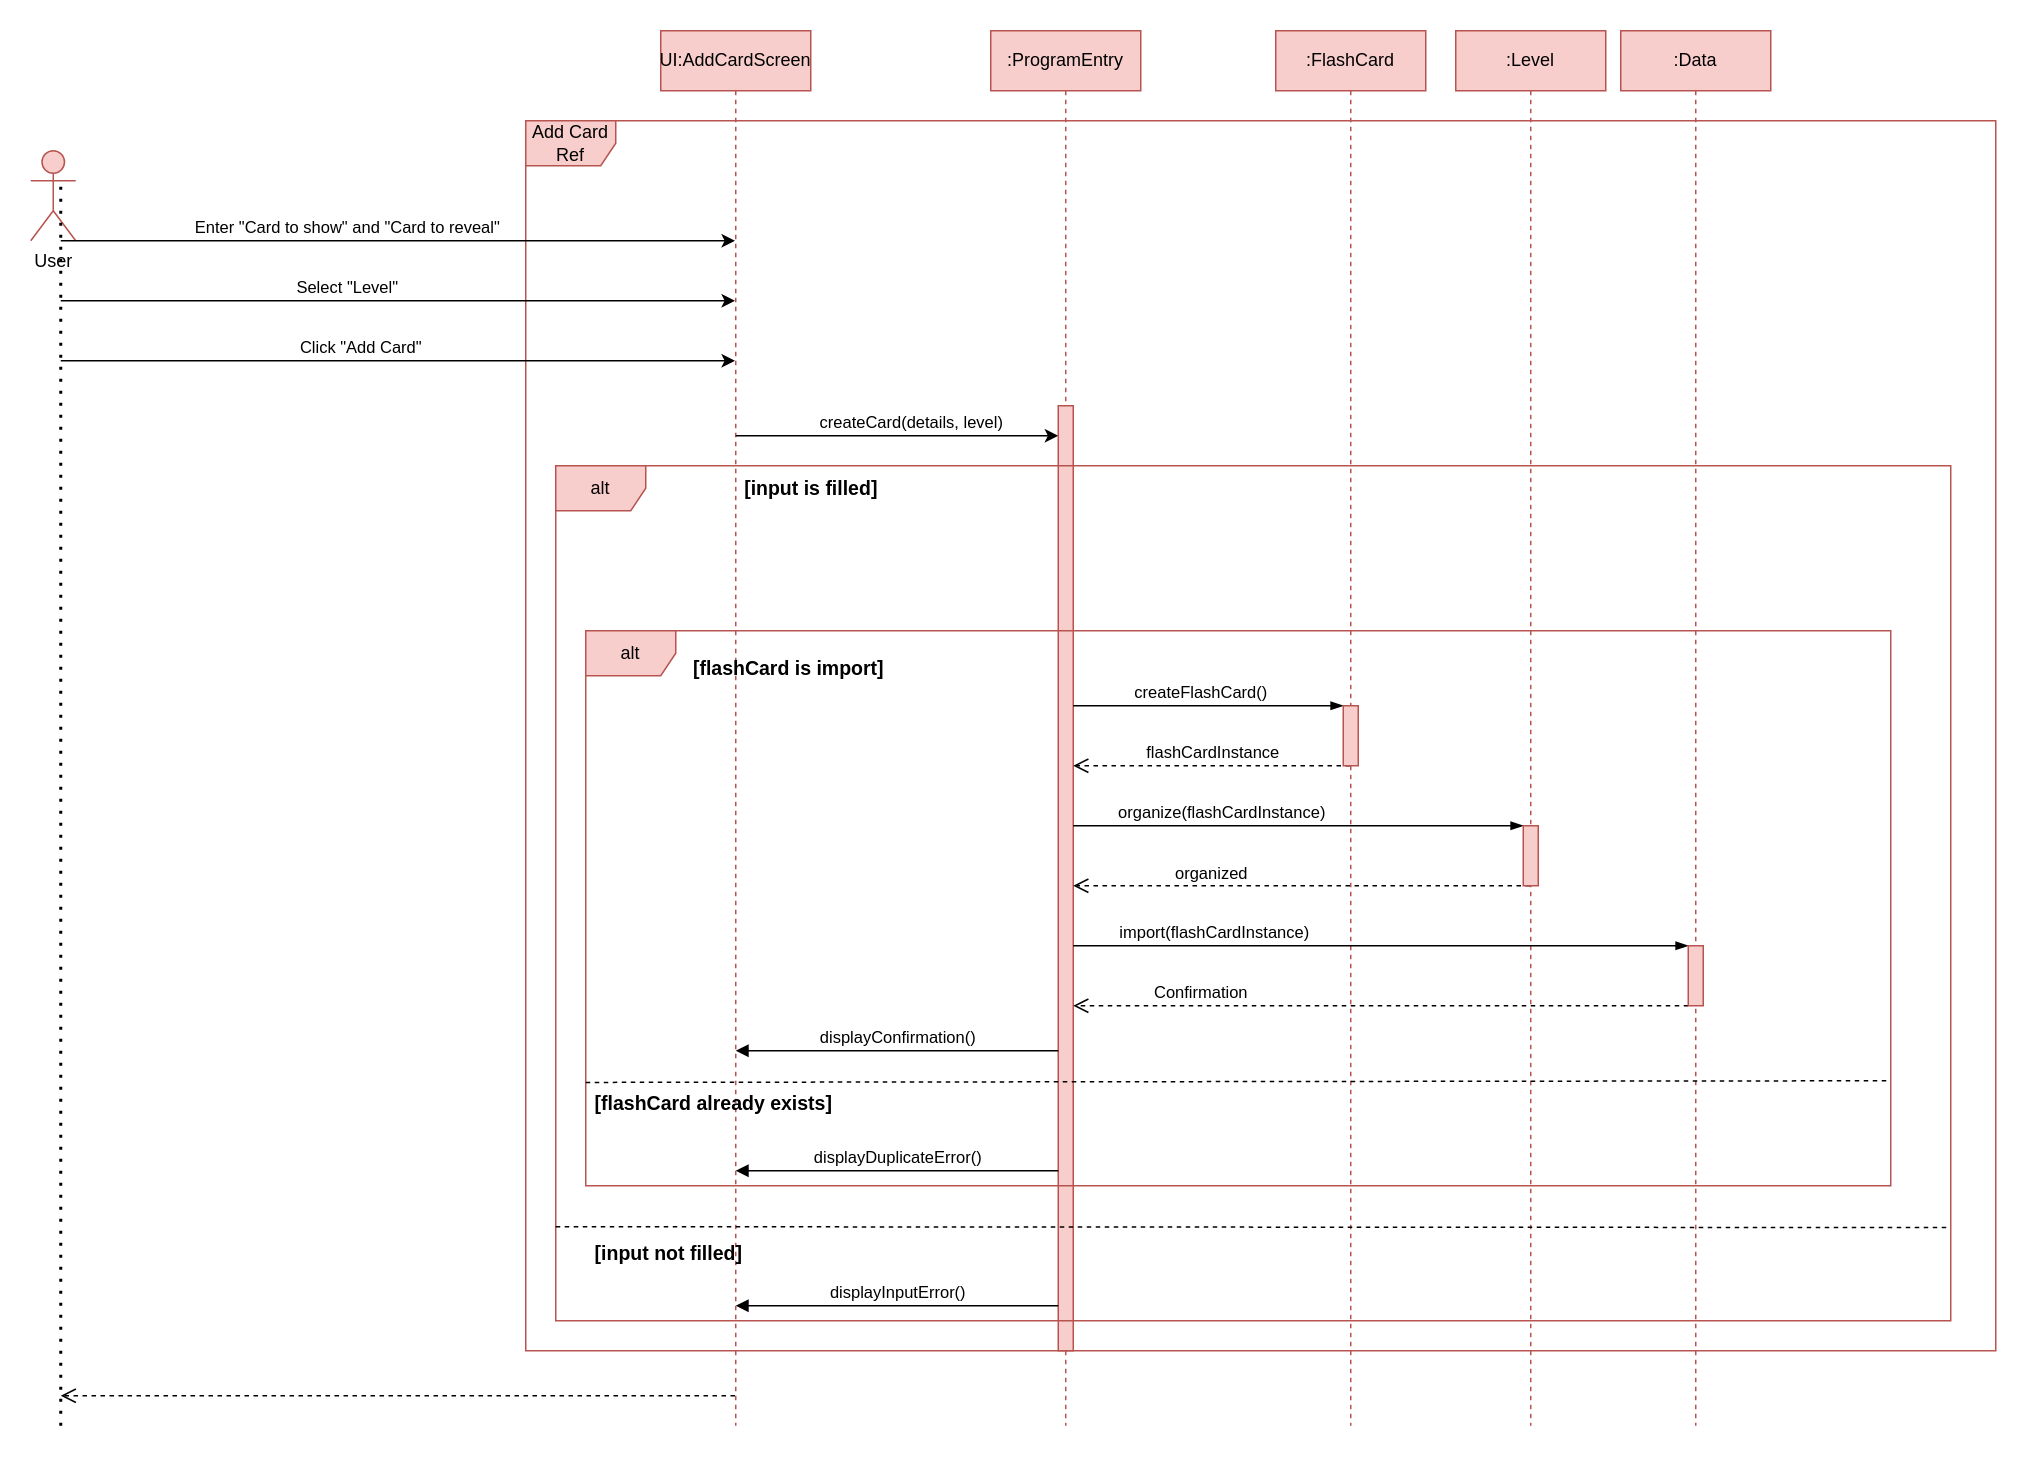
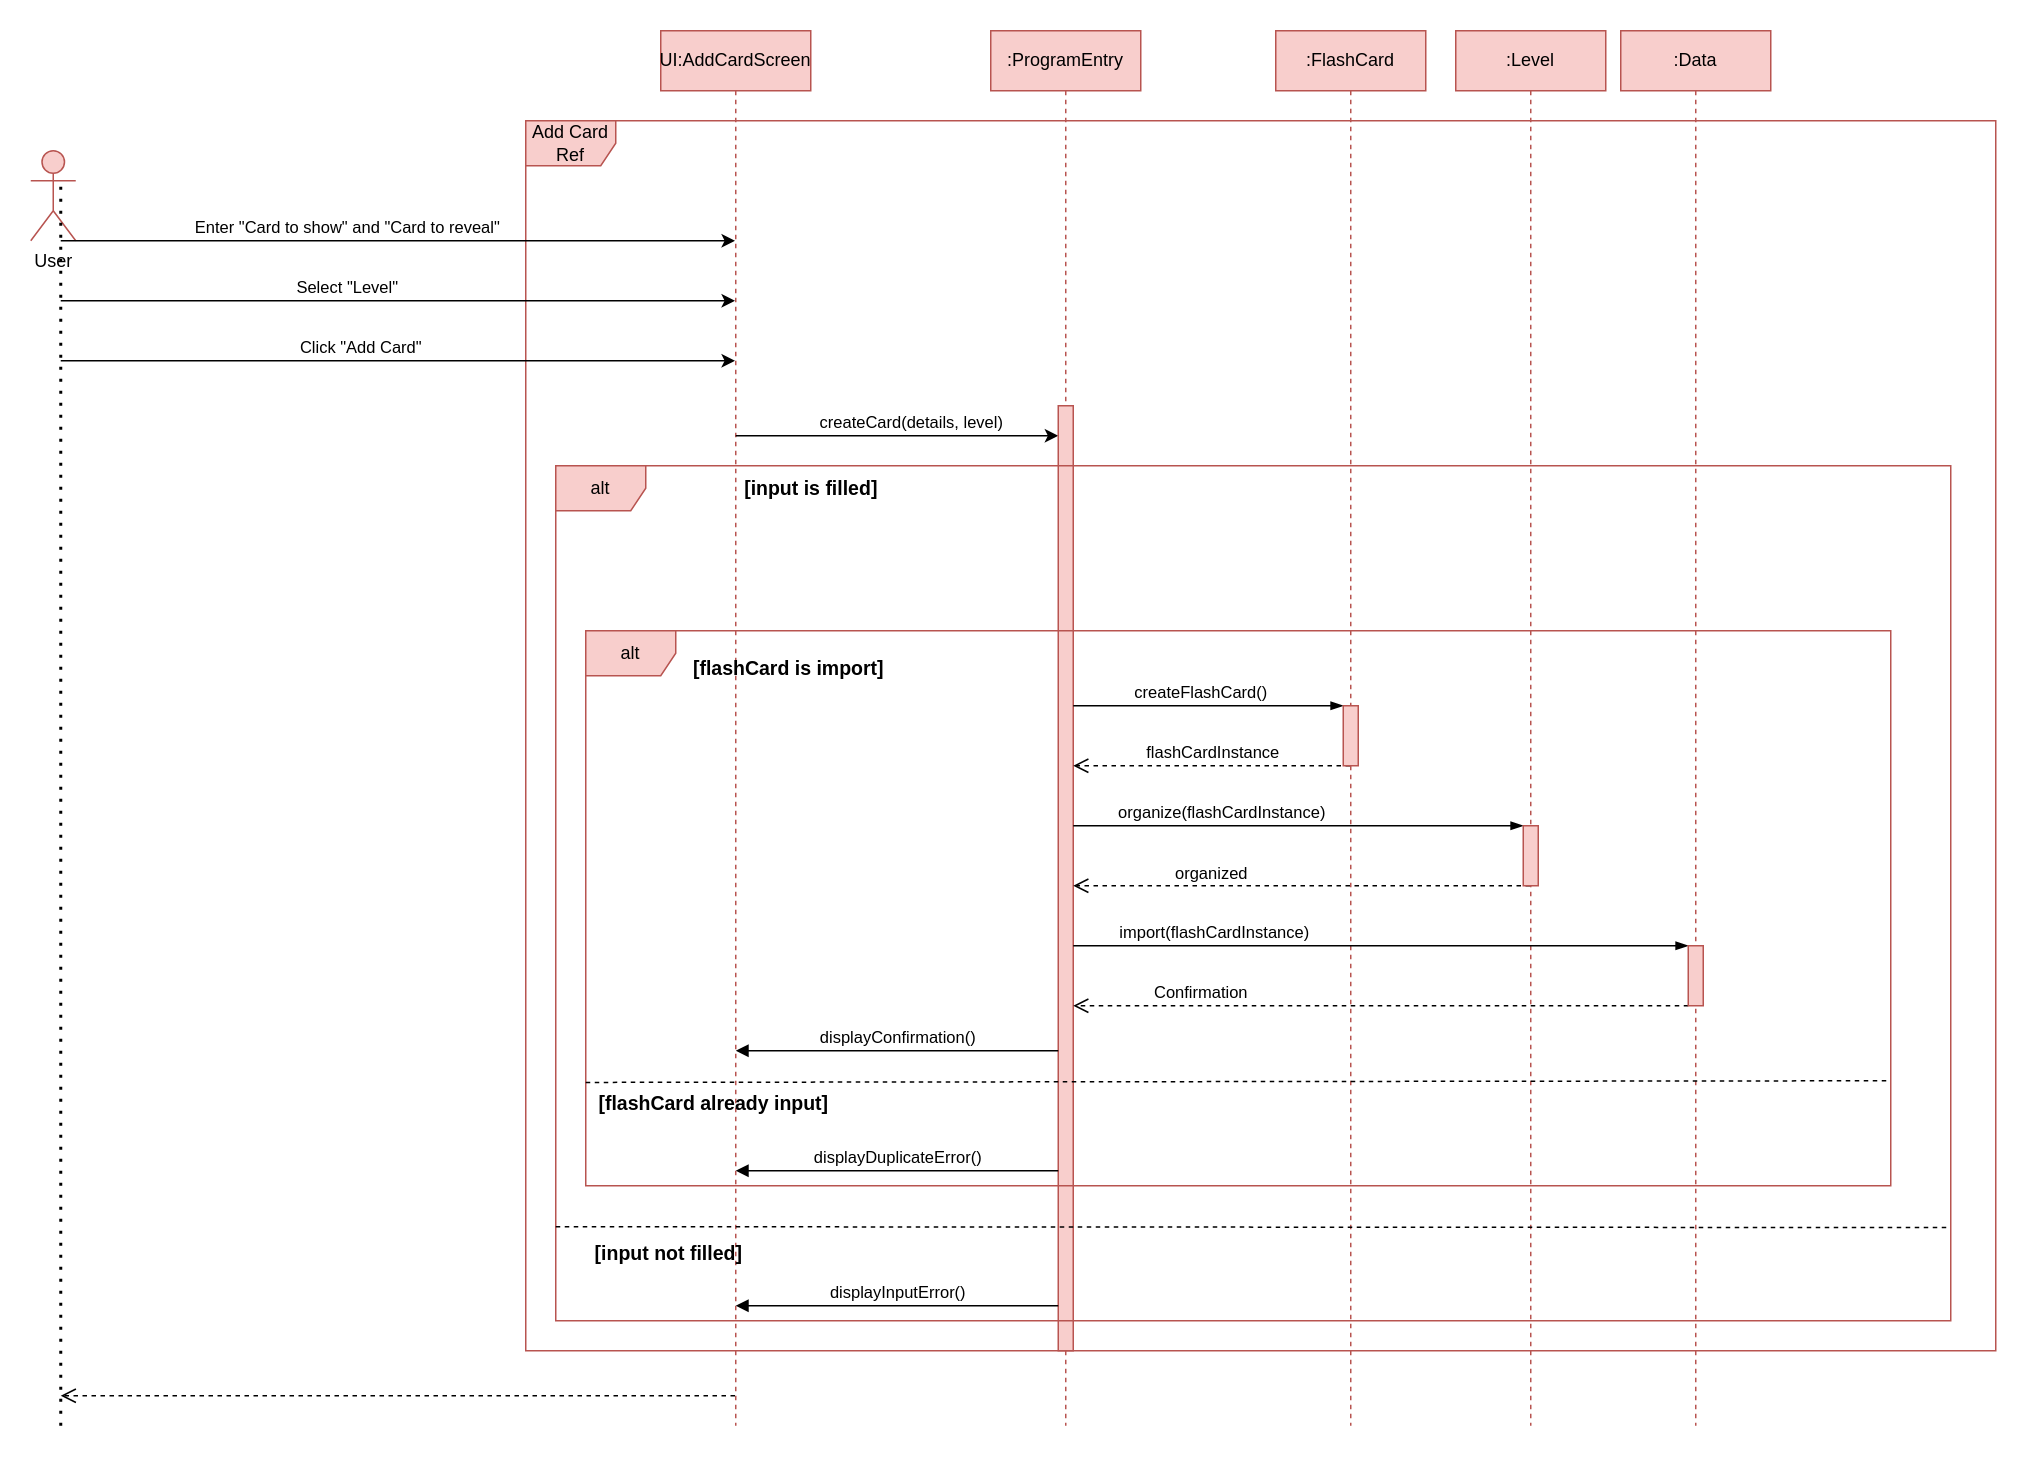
- <mxCell id="40" value="&lt;font style=&quot;font-size: 13px;&quot;&gt;&lt;b&gt;[flashCard already exists]&lt;/b&gt;&lt;/font&gt;" style="text;html=1;align=center;verticalAlign=middle;resizable=0;points=[];autosize=1;strokeColor=none;fillColor=none;" parent="1" vertex="1"><mxGeometry x="385" y="720" width="180" height="30" as="geometry" /></mxCell>
+ <mxCell id="40" value="&lt;font style=&quot;font-size: 13px;&quot;&gt;&lt;b&gt;[flashCard already input]&lt;/b&gt;&lt;/font&gt;" style="text;html=1;align=center;verticalAlign=middle;resizable=0;points=[];autosize=1;strokeColor=none;fillColor=none;" parent="1" vertex="1"><mxGeometry x="385" y="720" width="180" height="30" as="geometry" /></mxCell>
